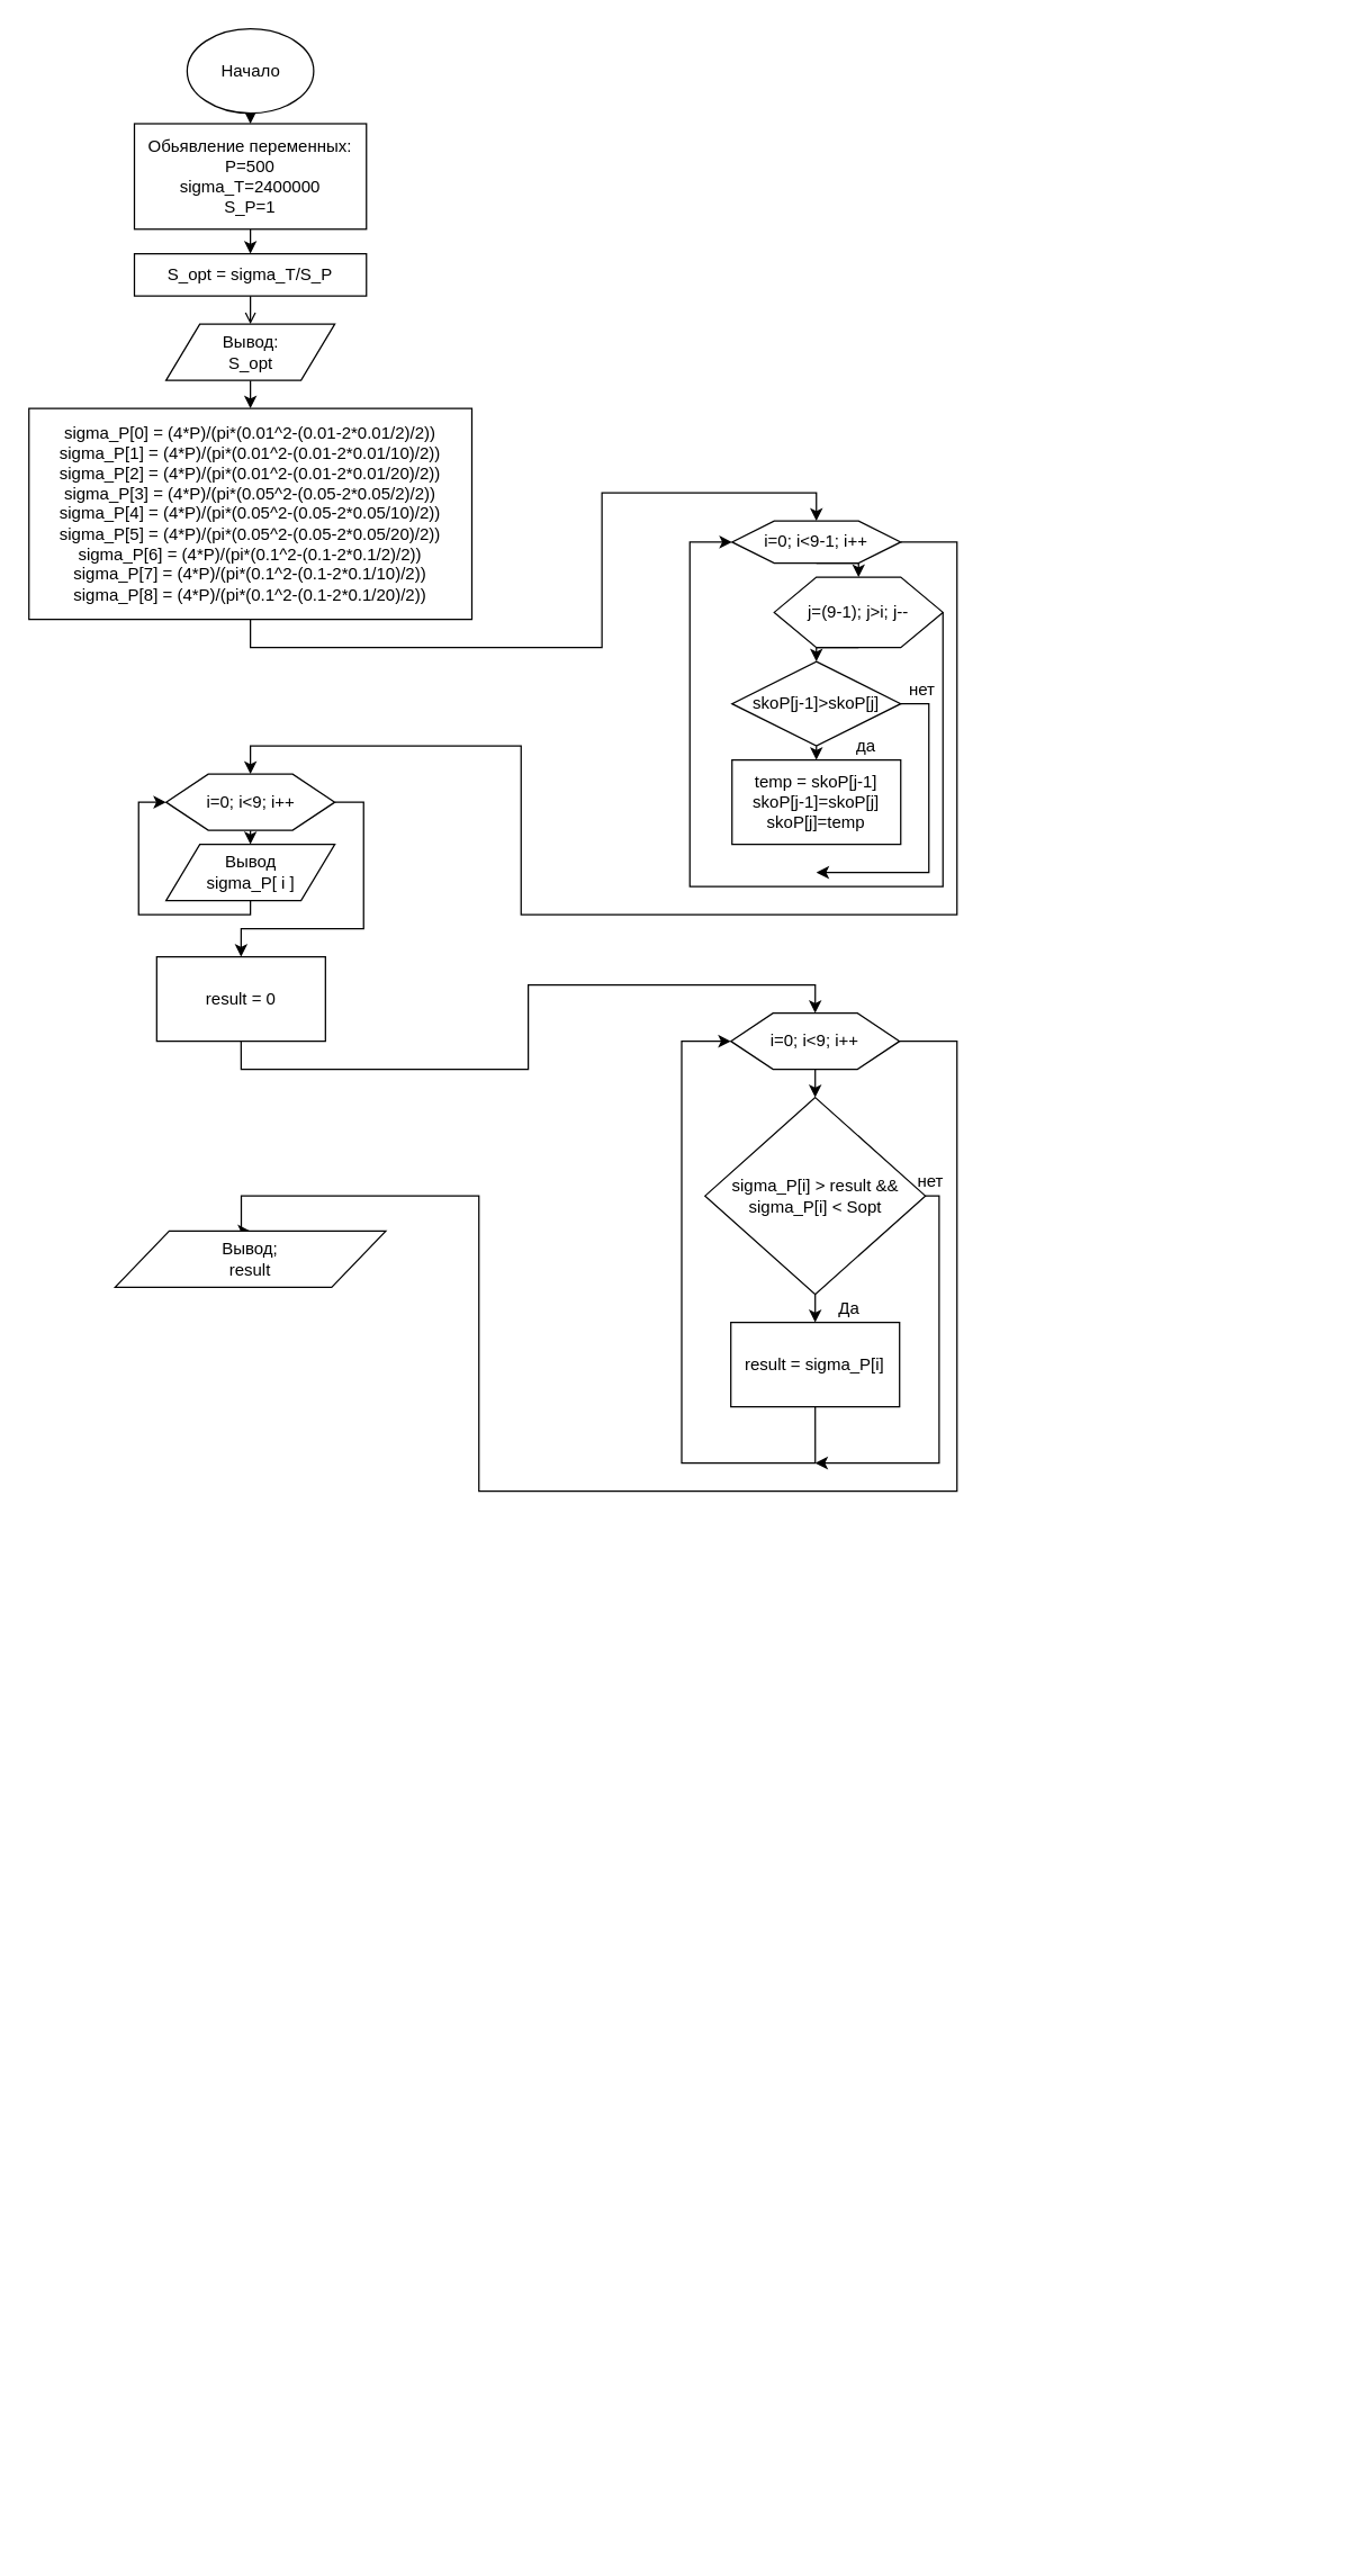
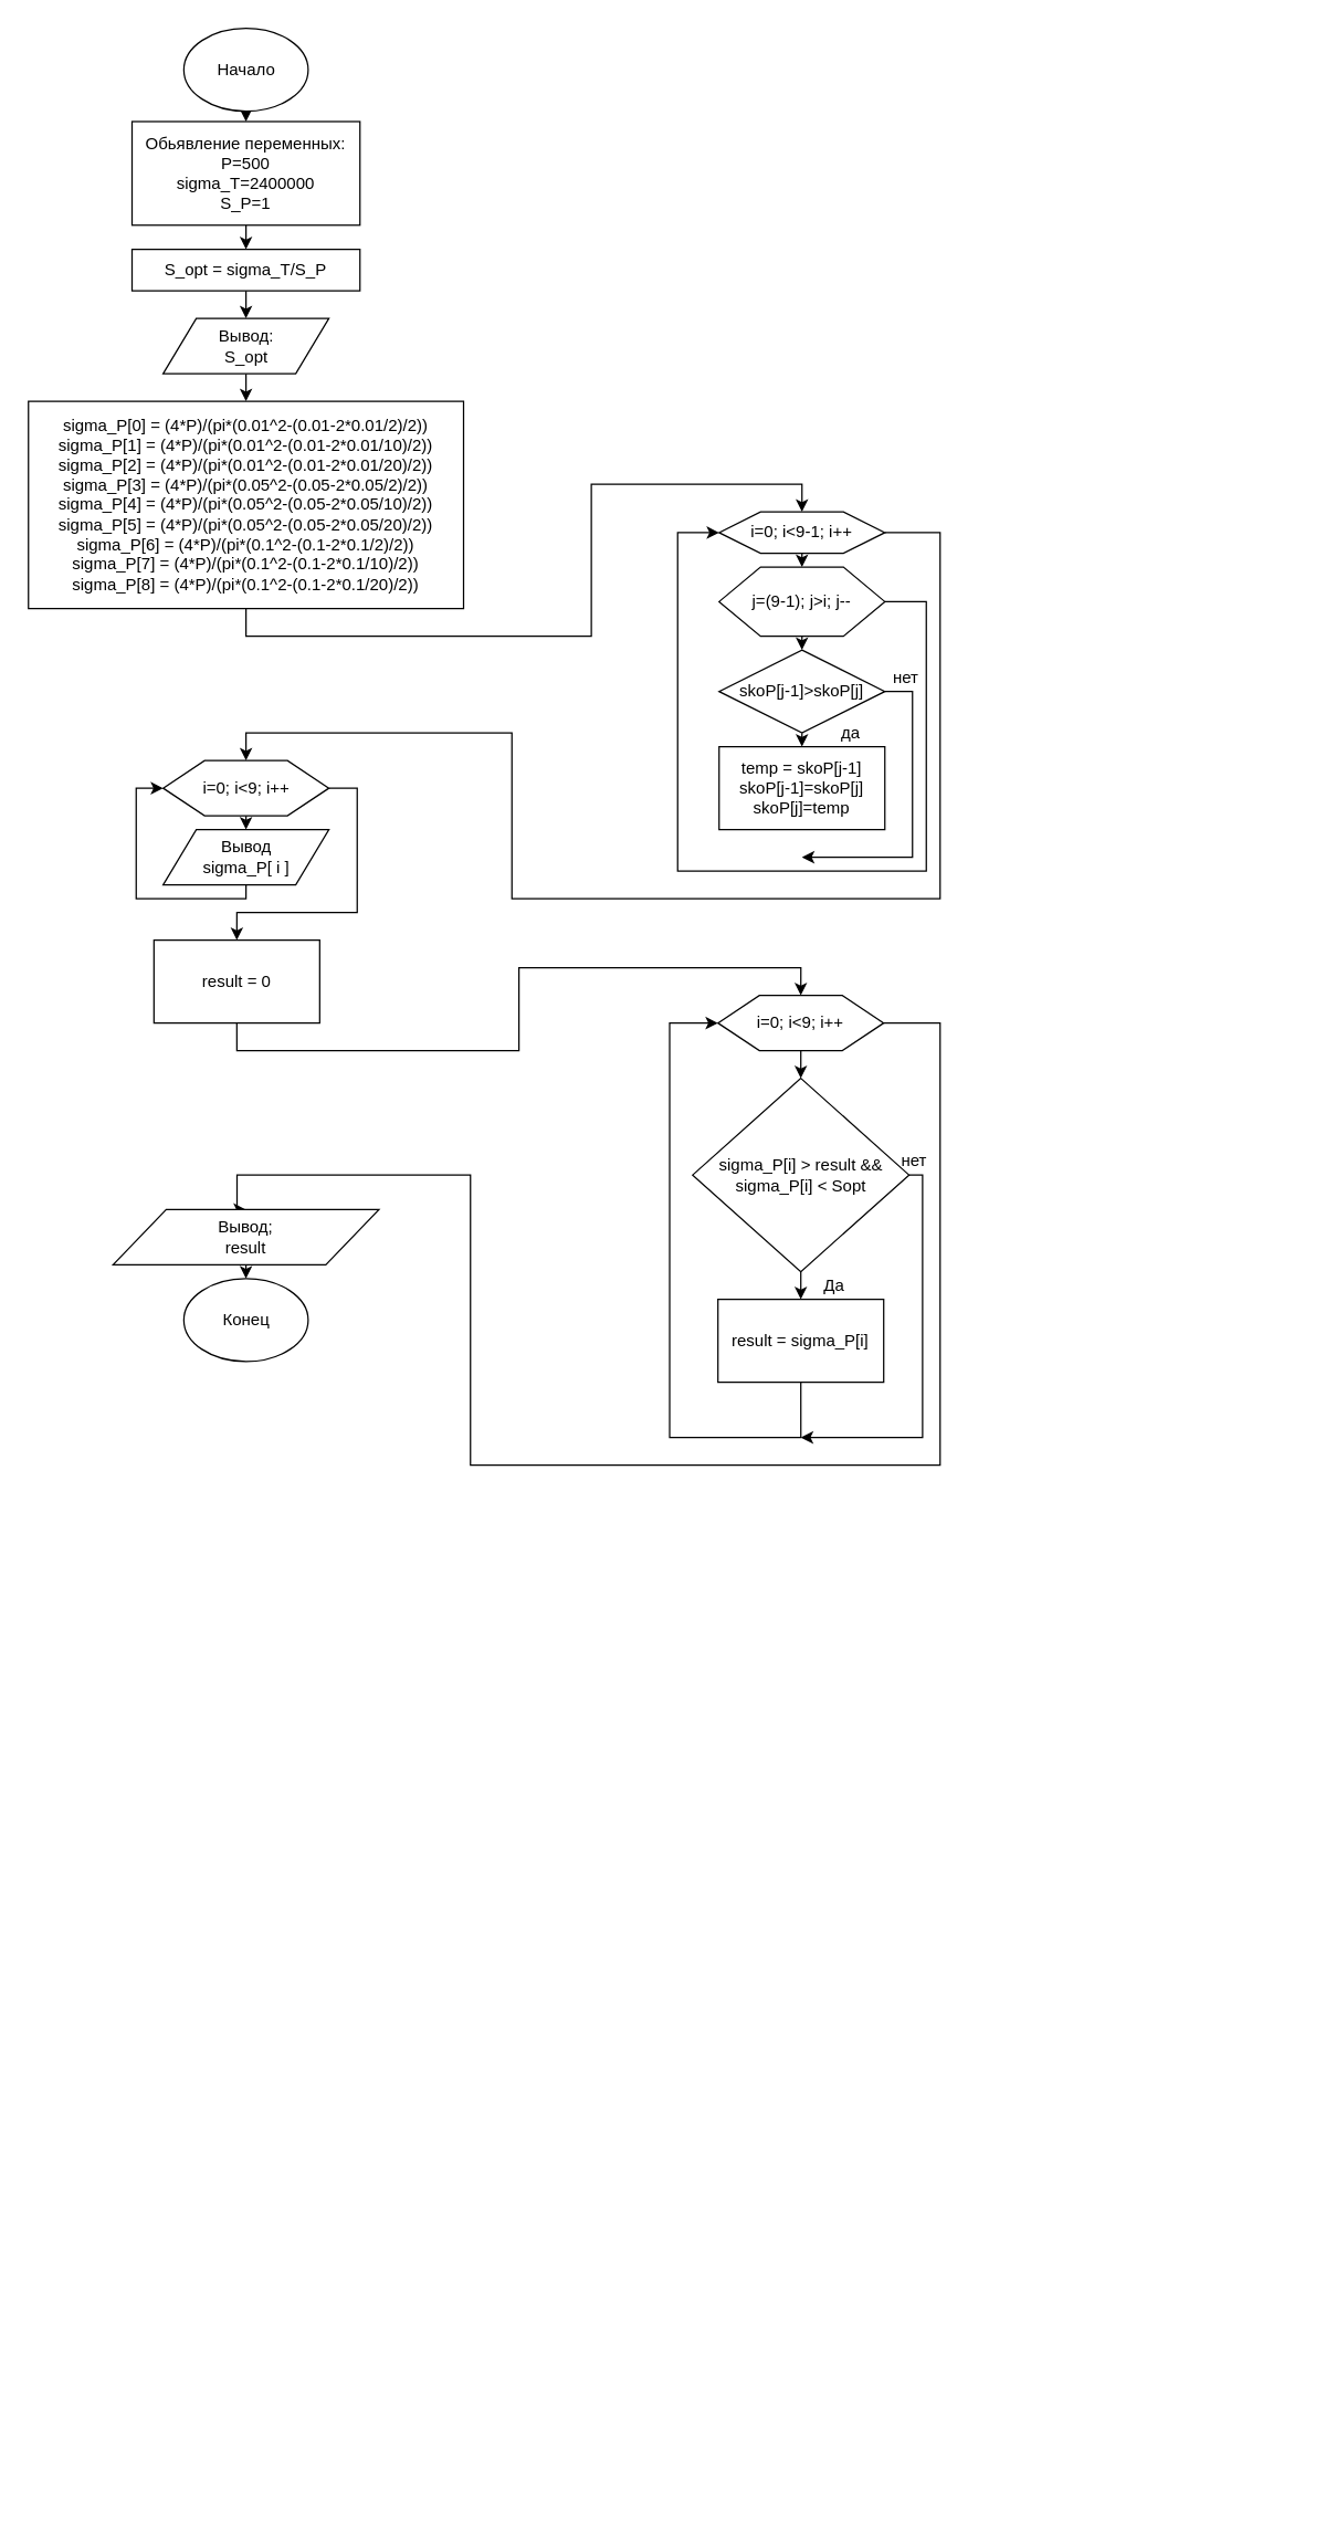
- <mxCell id="14" style="edgeStyle=orthogonalEdgeStyle;rounded=0;orthogonalLoop=1;jettySize=auto;html=1;exitX=0.5;exitY=1;exitDx=0;exitDy=0;entryX=0.5;entryY=0;entryDx=0;entryDy=0;endArrow=open;" edge="1" parent="1" source="15" target="17"><mxGeometry relative="1" as="geometry" /></mxCell>
+ <mxCell id="14" style="edgeStyle=orthogonalEdgeStyle;rounded=0;orthogonalLoop=1;jettySize=auto;html=1;exitX=0.5;exitY=1;exitDx=0;exitDy=0;entryX=0.5;entryY=0;entryDx=0;entryDy=0;" edge="1" parent="1" source="15" target="17"><mxGeometry relative="1" as="geometry" /></mxCell>
- <mxCell id="45" value="j=(9-1); j&amp;gt;i; j--" style="shape=hexagon;perimeter=hexagonPerimeter2;whiteSpace=wrap;html=1;" vertex="1" parent="1"><mxGeometry x="550" y="410" width="120" height="50" as="geometry" /></mxCell>
+ <mxCell id="45" value="j=(9-1); j&amp;gt;i; j--" style="shape=hexagon;perimeter=hexagonPerimeter2;whiteSpace=wrap;html=1;" vertex="1" parent="1"><mxGeometry x="520" y="410" width="120" height="50" as="geometry" /></mxCell>
+ <mxCell id="38" style="edgeStyle=orthogonalEdgeStyle;rounded=0;orthogonalLoop=1;jettySize=auto;html=1;exitX=0.5;exitY=1;exitDx=0;exitDy=0;entryX=0.5;entryY=0;entryDx=0;entryDy=0;" edge="1" parent="1" source="39" target="37"><mxGeometry relative="1" as="geometry" /></mxCell>
+ <mxCell id="37" value="Конец" style="ellipse;whiteSpace=wrap;html=1;" vertex="1" parent="1"><mxGeometry x="132.5" y="925" width="90" height="60" as="geometry" /></mxCell>
